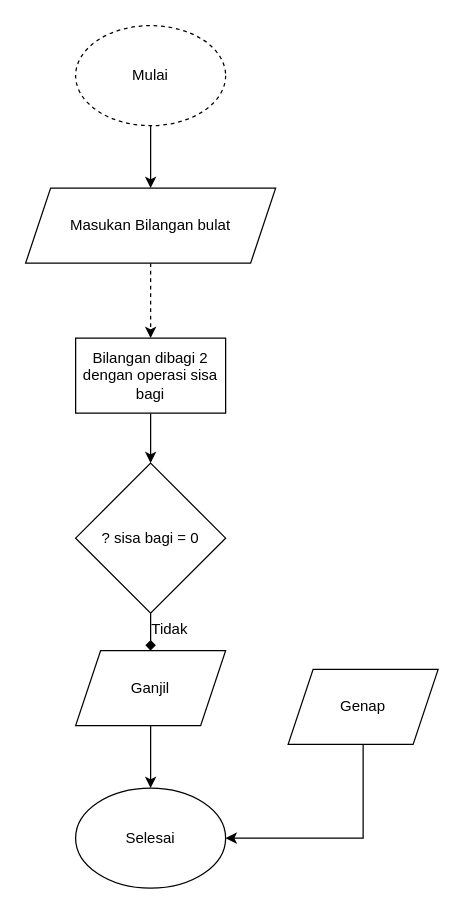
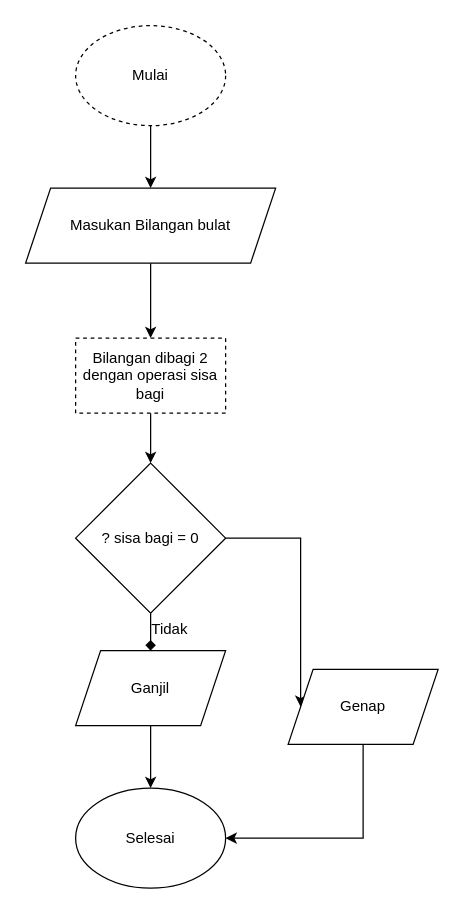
- <mxCell id="4" style="edgeStyle=orthogonalEdgeStyle;rounded=0;orthogonalLoop=1;jettySize=auto;html=1;exitX=0.5;exitY=1;exitDx=0;exitDy=0;entryX=0.5;entryY=0;entryDx=0;entryDy=0;dashed=1;" edge="1" parent="1" source="5" target="7"><mxGeometry relative="1" as="geometry" /></mxCell>
+ <mxCell id="4" style="edgeStyle=orthogonalEdgeStyle;rounded=0;orthogonalLoop=1;jettySize=auto;html=1;exitX=0.5;exitY=1;exitDx=0;exitDy=0;entryX=0.5;entryY=0;entryDx=0;entryDy=0;" edge="1" parent="1" source="5" target="7"><mxGeometry relative="1" as="geometry" /></mxCell>
- <mxCell id="7" value="Bilangan dibagi 2 dengan operasi sisa bagi" style="rounded=0;whiteSpace=wrap;html=1;" vertex="1" parent="1"><mxGeometry x="60" y="270" width="120" height="60" as="geometry" /></mxCell>
+ <mxCell id="7" value="Bilangan dibagi 2 dengan operasi sisa bagi" style="rounded=0;whiteSpace=wrap;html=1;dashed=1;" vertex="1" parent="1"><mxGeometry x="60" y="270" width="120" height="60" as="geometry" /></mxCell>
+ <mxCell id="8" style="edgeStyle=orthogonalEdgeStyle;rounded=0;orthogonalLoop=1;jettySize=auto;html=1;exitX=1;exitY=0.5;exitDx=0;exitDy=0;entryX=0;entryY=0.5;entryDx=0;entryDy=0;" edge="1" parent="1" source="10" target="12"><mxGeometry relative="1" as="geometry" /></mxCell>
